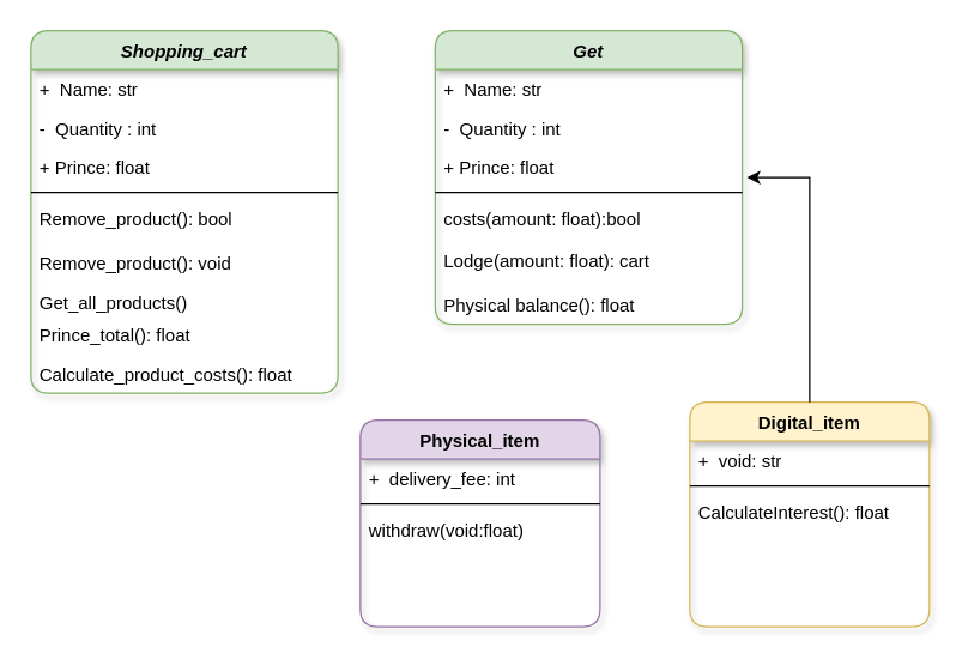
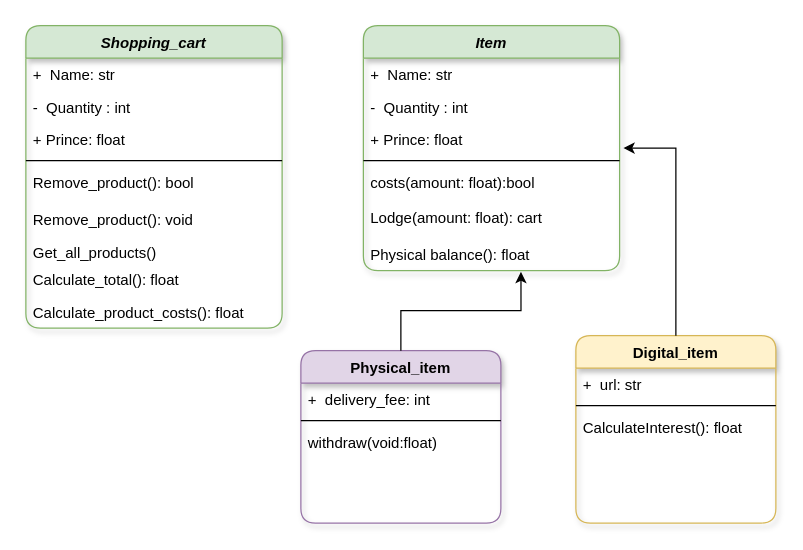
- <mxCell id="2" value="Get" style="swimlane;fontStyle=3;align=center;verticalAlign=top;childLayout=stackLayout;horizontal=1;startSize=26;horizontalStack=0;resizeParent=1;resizeLast=0;collapsible=1;marginBottom=0;rounded=1;shadow=1;strokeWidth=1;fillColor=#d5e8d4;strokeColor=#82b366;glass=0;" vertex="1" parent="1"><mxGeometry x="290" y="20" width="205" height="196" as="geometry"><mxRectangle x="230" y="140" width="160" height="26" as="alternateBounds" /></mxGeometry></mxCell>
+ <mxCell id="2" value="Item" style="swimlane;fontStyle=3;align=center;verticalAlign=top;childLayout=stackLayout;horizontal=1;startSize=26;horizontalStack=0;resizeParent=1;resizeLast=0;collapsible=1;marginBottom=0;rounded=1;shadow=1;strokeWidth=1;fillColor=#d5e8d4;strokeColor=#82b366;glass=0;" vertex="1" parent="1"><mxGeometry x="290" y="20" width="205" height="196" as="geometry"><mxRectangle x="230" y="140" width="160" height="26" as="alternateBounds" /></mxGeometry></mxCell>
- <mxCell id="26" value="Prince_total(): float" style="text;align=left;verticalAlign=top;spacingLeft=4;spacingRight=4;overflow=hidden;rotatable=0;points=[[0,0.5],[1,0.5]];portConstraint=eastwest;" vertex="1" parent="18"><mxGeometry y="190" width="205" height="26" as="geometry" /></mxCell>
+ <mxCell id="26" value="Calculate_total(): float" style="text;align=left;verticalAlign=top;spacingLeft=4;spacingRight=4;overflow=hidden;rotatable=0;points=[[0,0.5],[1,0.5]];portConstraint=eastwest;" vertex="1" parent="18"><mxGeometry y="190" width="205" height="26" as="geometry" /></mxCell>
+ <mxCell id="28" style="edgeStyle=orthogonalEdgeStyle;rounded=0;orthogonalLoop=1;jettySize=auto;html=1;entryX=0.615;entryY=1.038;entryDx=0;entryDy=0;entryPerimeter=0;" edge="1" parent="1" source="10" target="9"><mxGeometry relative="1" as="geometry" /></mxCell>
- <mxCell id="15" value="+  void: str" style="text;align=left;verticalAlign=top;spacingLeft=4;spacingRight=4;overflow=hidden;rotatable=0;points=[[0,0.5],[1,0.5]];portConstraint=eastwest;" vertex="1" parent="14"><mxGeometry y="26" width="160" height="26" as="geometry" /></mxCell>
+ <mxCell id="15" value="+  url: str" style="text;align=left;verticalAlign=top;spacingLeft=4;spacingRight=4;overflow=hidden;rotatable=0;points=[[0,0.5],[1,0.5]];portConstraint=eastwest;" vertex="1" parent="14"><mxGeometry y="26" width="160" height="26" as="geometry" /></mxCell>
